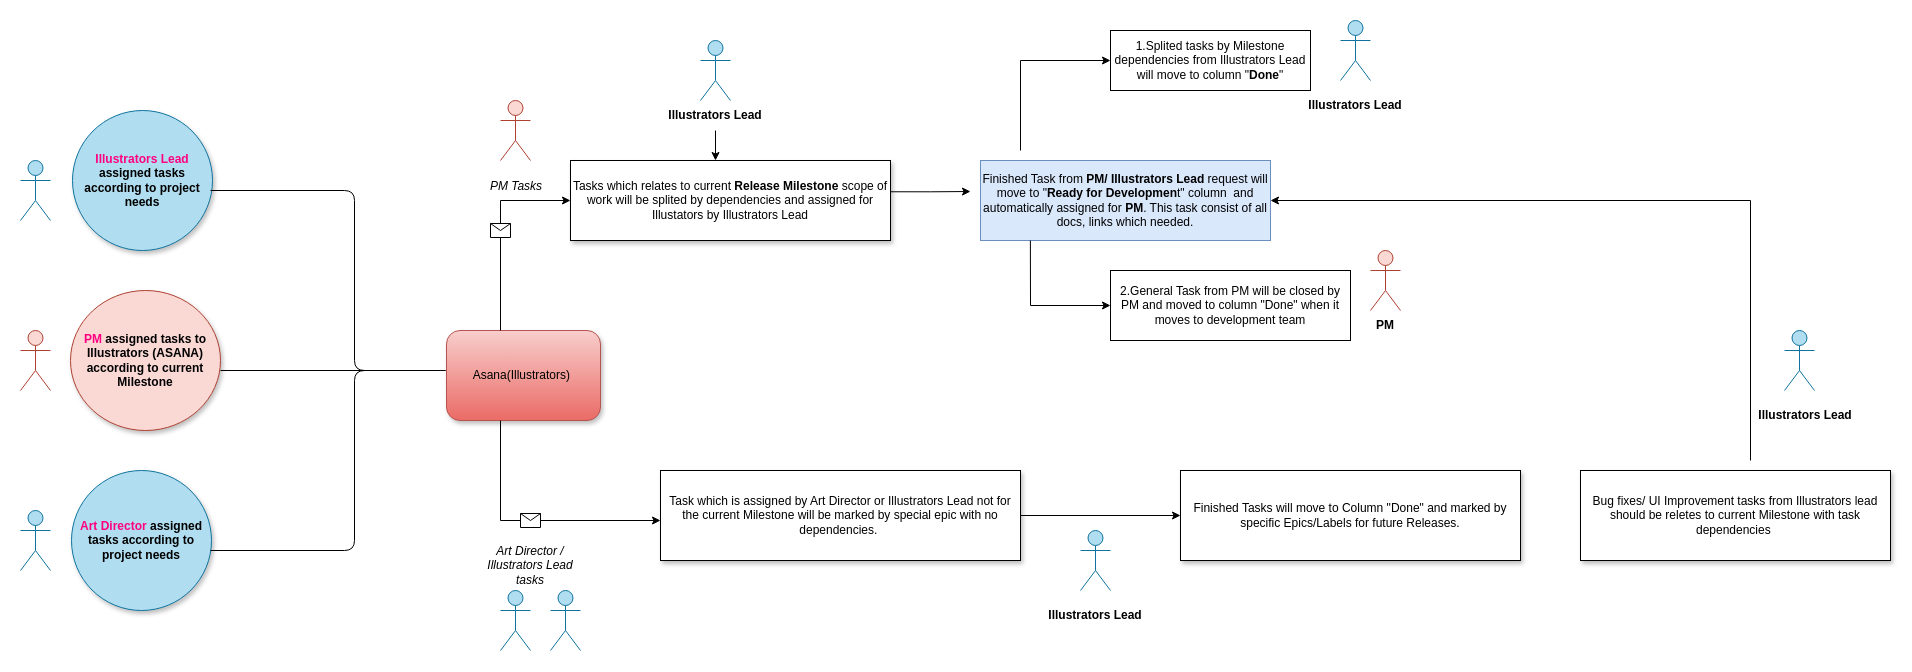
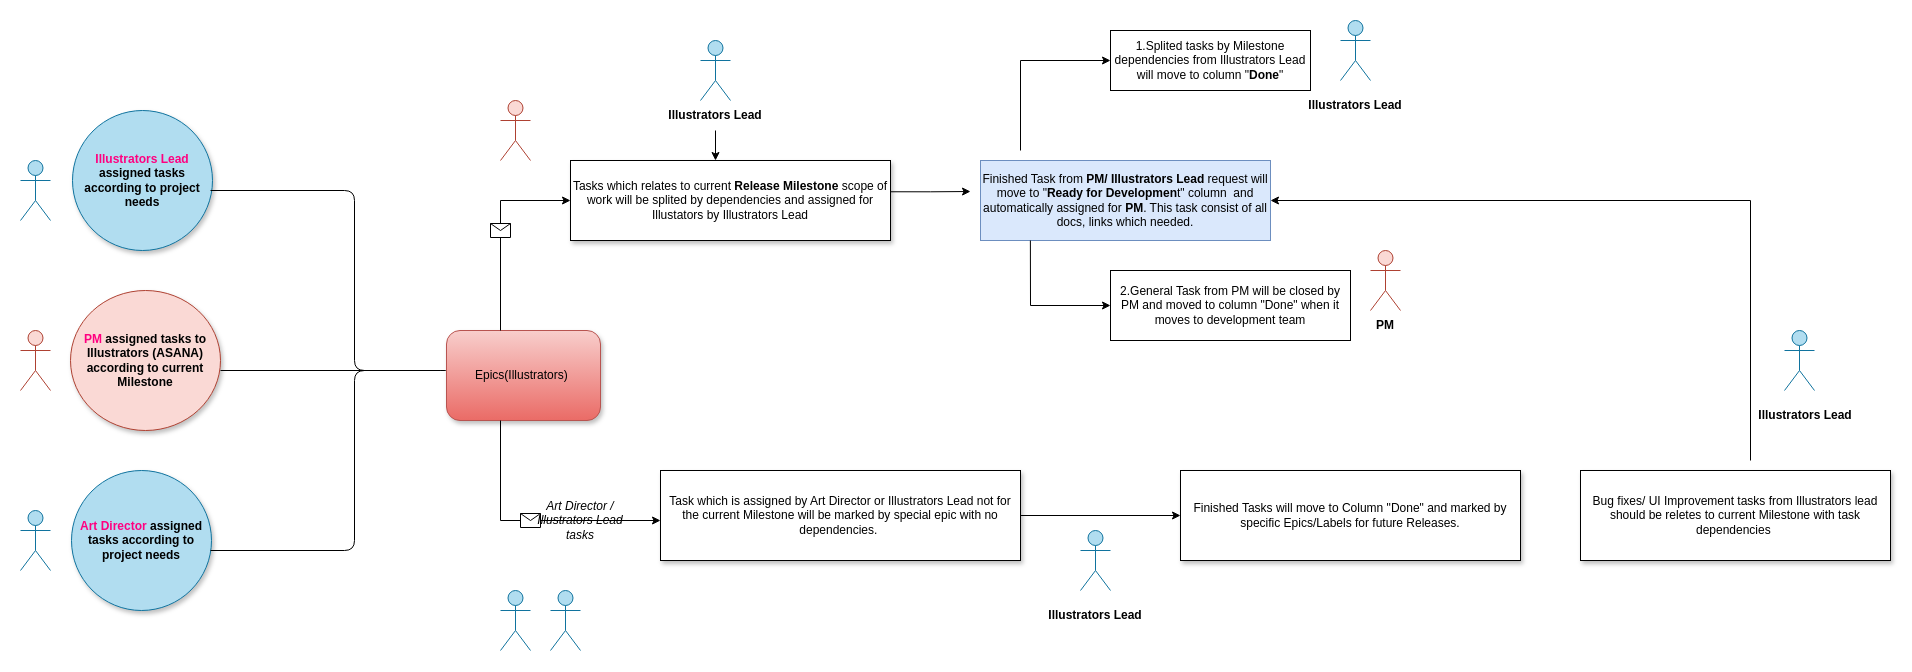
- <mxCell id="30" value="&lt;i&gt;PM Tasks&lt;/i&gt;" style="text;html=1;strokeColor=none;fillColor=none;align=center;verticalAlign=middle;whiteSpace=wrap;rounded=0;" vertex="1" parent="1"><mxGeometry x="486" y="171" width="60" height="30" as="geometry" /></mxCell>
- <mxCell id="2" value="Asana(Illustrators)&amp;nbsp;" style="rounded=1;whiteSpace=wrap;html=1;fillColor=#f8cecc;strokeColor=#b85450;gradientColor=#ea6b66;shadow=1;" parent="1" vertex="1"><mxGeometry x="446" y="330" width="154" height="90" as="geometry" /></mxCell>
+ <mxCell id="2" value="Epics(Illustrators)&amp;nbsp;" style="rounded=1;whiteSpace=wrap;html=1;fillColor=#f8cecc;strokeColor=#b85450;gradientColor=#ea6b66;shadow=1;" parent="1" vertex="1"><mxGeometry x="446" y="330" width="154" height="90" as="geometry" /></mxCell>
- <mxCell id="35" value="&lt;i&gt;Art Director / Illustrators Lead tasks&lt;/i&gt;" style="text;html=1;strokeColor=none;fillColor=none;align=center;verticalAlign=middle;whiteSpace=wrap;rounded=0;" vertex="1" parent="1"><mxGeometry x="480" y="550" width="100" height="30" as="geometry" /></mxCell>
+ <mxCell id="35" value="&lt;i&gt;Art Director / Illustrators Lead tasks&lt;/i&gt;" style="text;html=1;strokeColor=none;fillColor=none;align=center;verticalAlign=middle;whiteSpace=wrap;rounded=0;" vertex="1" parent="1"><mxGeometry x="530" y="505" width="100" height="30" as="geometry" /></mxCell>
